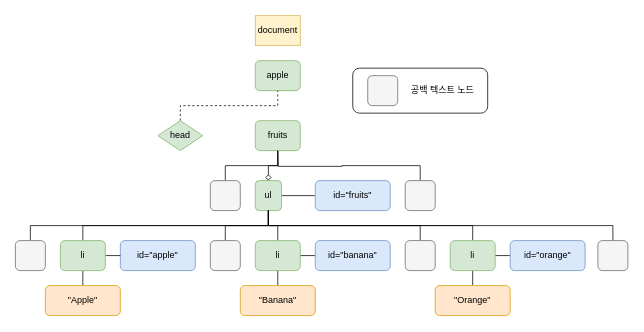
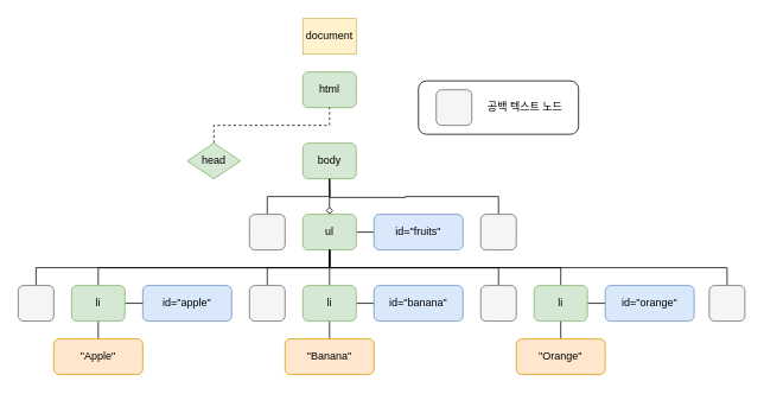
- <mxCell id="8" value="apple" style="rounded=1;whiteSpace=wrap;html=1;fillColor=#d5e8d4;strokeColor=#82b366;" vertex="1" parent="1"><mxGeometry x="340" y="80" width="60" height="40" as="geometry" /></mxCell>
+ <mxCell id="8" value="html" style="rounded=1;whiteSpace=wrap;html=1;fillColor=#d5e8d4;strokeColor=#82b366;" vertex="1" parent="1"><mxGeometry x="340" y="80" width="60" height="40" as="geometry" /></mxCell>
- <mxCell id="7" value="fruits" style="rounded=1;whiteSpace=wrap;html=1;fillColor=#d5e8d4;strokeColor=#82b366;" vertex="1" parent="1"><mxGeometry x="340" y="160" width="60" height="40" as="geometry" /></mxCell>
+ <mxCell id="7" value="body" style="rounded=1;whiteSpace=wrap;html=1;fillColor=#d5e8d4;strokeColor=#82b366;" vertex="1" parent="1"><mxGeometry x="340" y="160" width="60" height="40" as="geometry" /></mxCell>
- <mxCell id="5" value="ul" style="rounded=1;whiteSpace=wrap;html=1;fillColor=#d5e8d4;strokeColor=#82b366;" vertex="1" parent="1"><mxGeometry x="340" y="240" width="35" height="40" as="geometry" /></mxCell>
+ <mxCell id="5" value="ul" style="rounded=1;whiteSpace=wrap;html=1;fillColor=#d5e8d4;strokeColor=#82b366;" vertex="1" parent="1"><mxGeometry x="340" y="240" width="60" height="40" as="geometry" /></mxCell>
